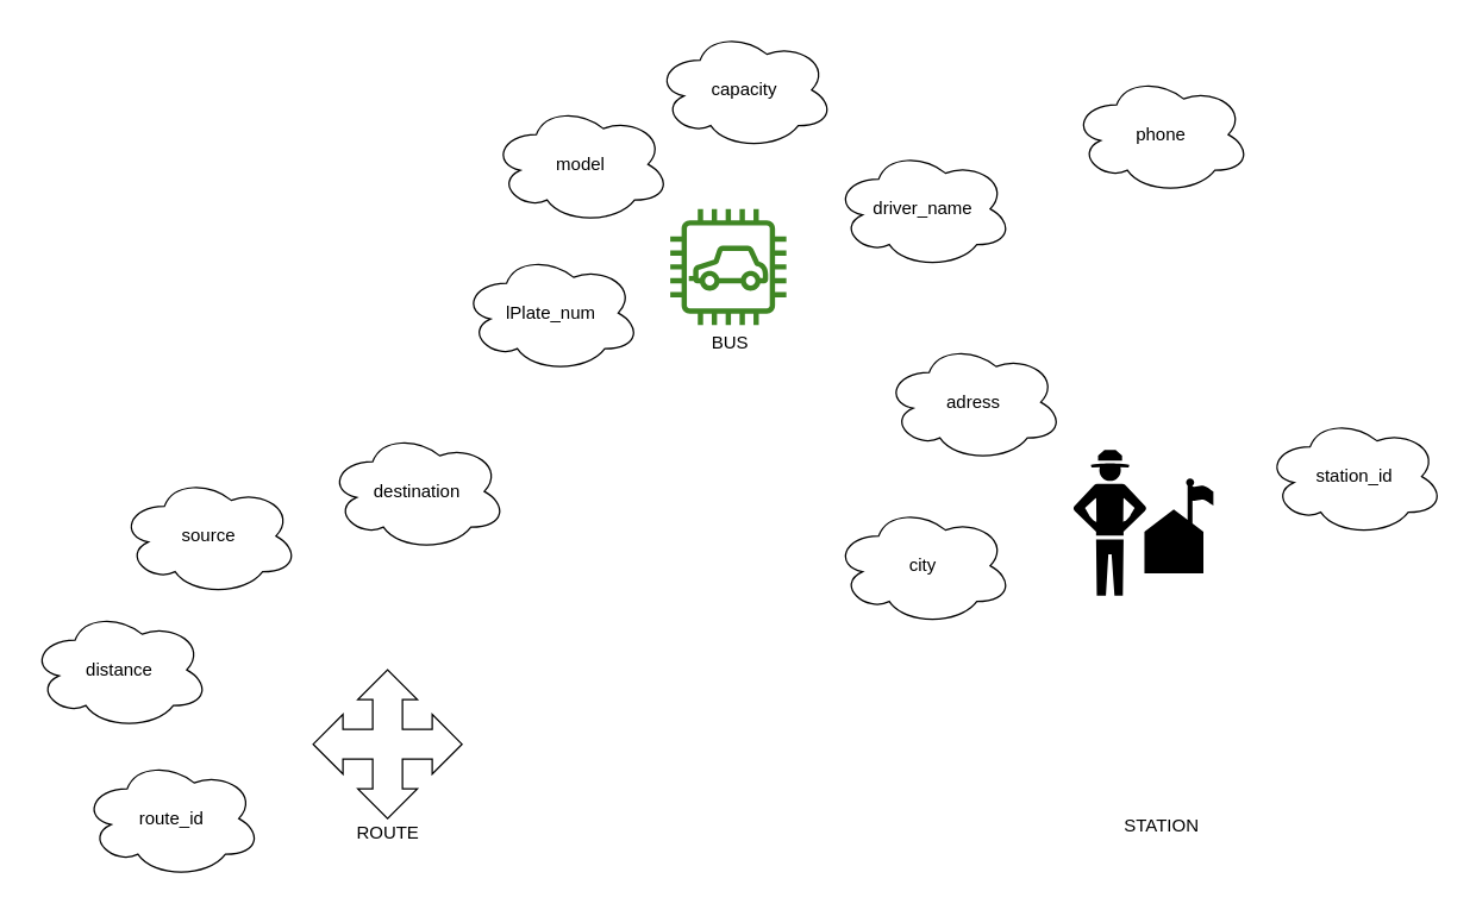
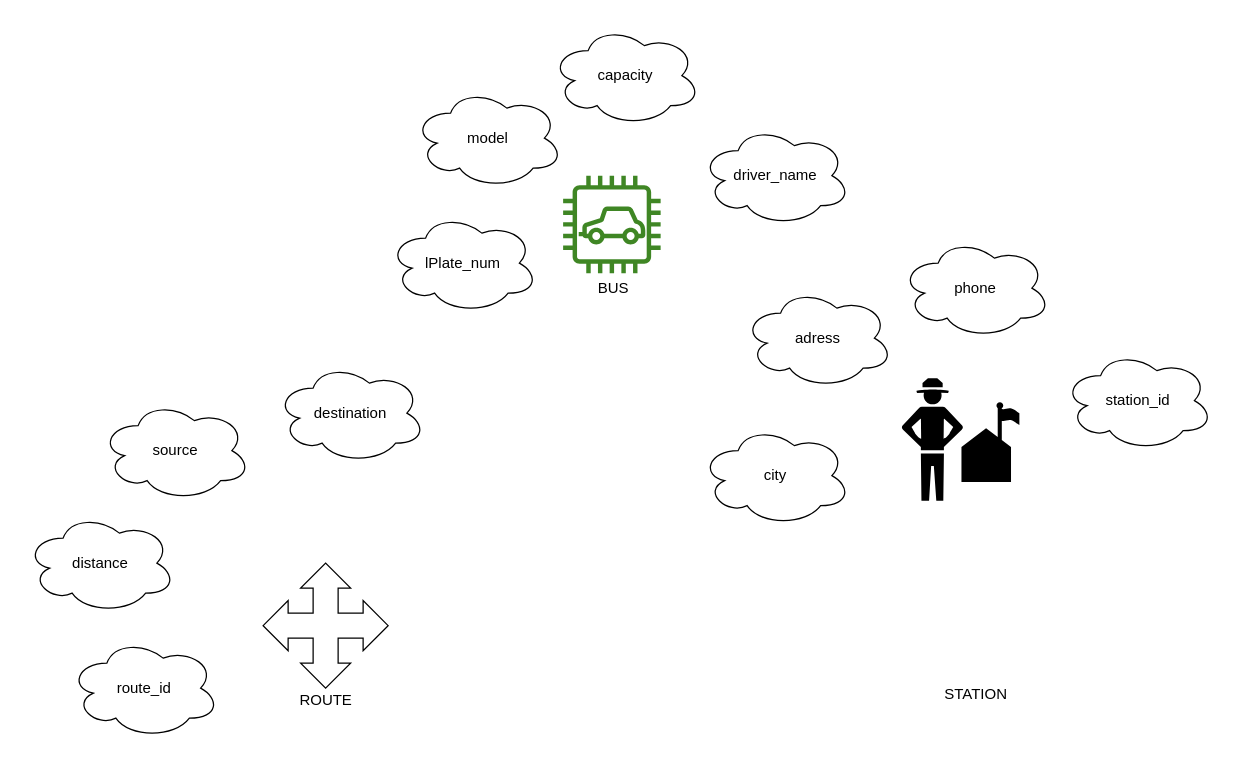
- <mxCell id="15" value="phone" style="ellipse;shape=cloud;whiteSpace=wrap;html=1;" parent="1" vertex="1"><mxGeometry x="720" y="50" width="120" height="80" as="geometry" /></mxCell>
+ <mxCell id="15" value="phone" style="ellipse;shape=cloud;whiteSpace=wrap;html=1;" parent="1" vertex="1"><mxGeometry x="720" y="190" width="120" height="80" as="geometry" /></mxCell>
